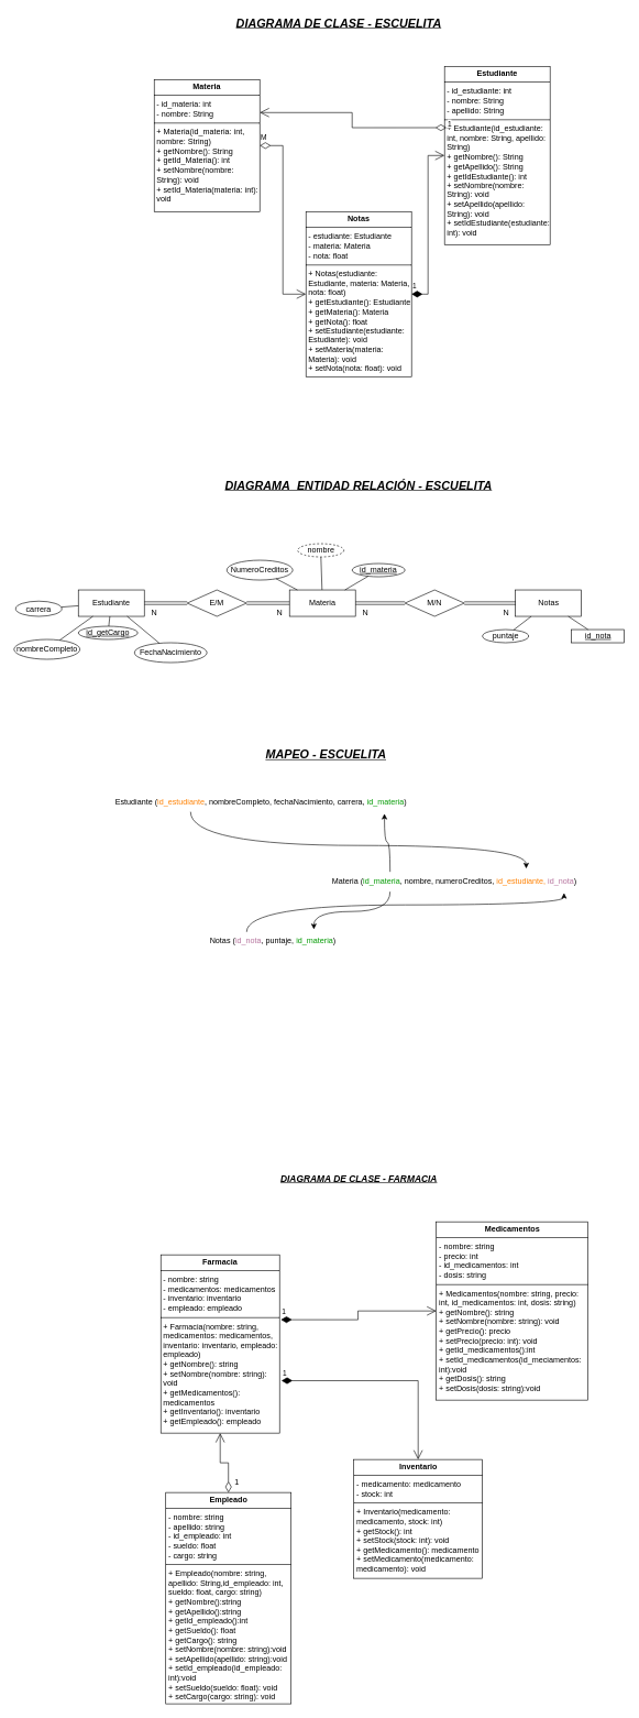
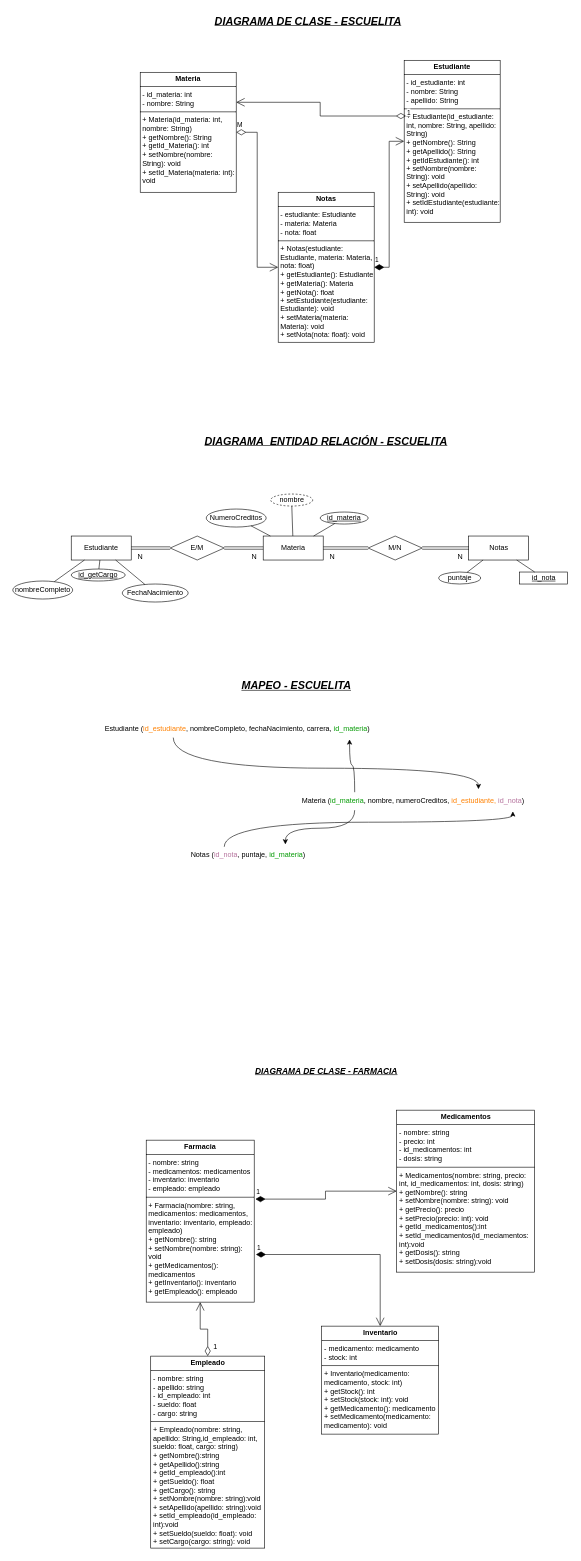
- <mxCell id="57" value="" style="endArrow=none;html=1;rounded=0;" edge="1" parent="1" source="7" target="56"><mxGeometry relative="1" as="geometry"><mxPoint x="453" y="880" as="sourcePoint" /><mxPoint x="613" y="880" as="targetPoint" /></mxGeometry></mxCell>
- <mxCell id="56" value="carrera" style="ellipse;whiteSpace=wrap;html=1;align=center;" vertex="1" parent="1"><mxGeometry x="23" y="910" width="70" height="23" as="geometry" /></mxCell>
